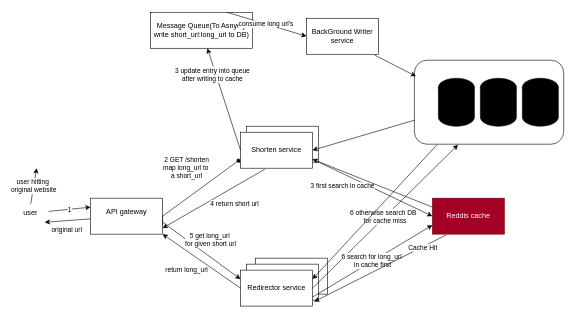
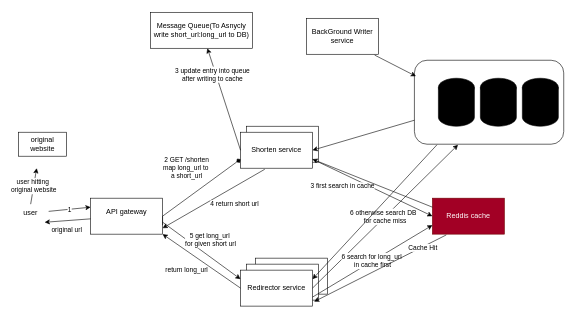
- <mxCell id="31" value="consume long url's&amp;nbsp;" style="endArrow=classic;html=1;rounded=0;entryX=0;entryY=0.5;entryDx=0;entryDy=0;exitX=0.75;exitY=0;exitDx=0;exitDy=0;" edge="1" parent="1" source="28" target="30"><mxGeometry width="50" height="50" relative="1" as="geometry"><mxPoint x="420" y="90" as="sourcePoint" /><mxPoint x="470" y="40" as="targetPoint" /></mxGeometry></mxCell>
+ <mxCell id="19" value="original website" style="rounded=0;whiteSpace=wrap;html=1;" parent="1" vertex="1"><mxGeometry x="30" y="220" width="80" height="40" as="geometry" /></mxCell>
